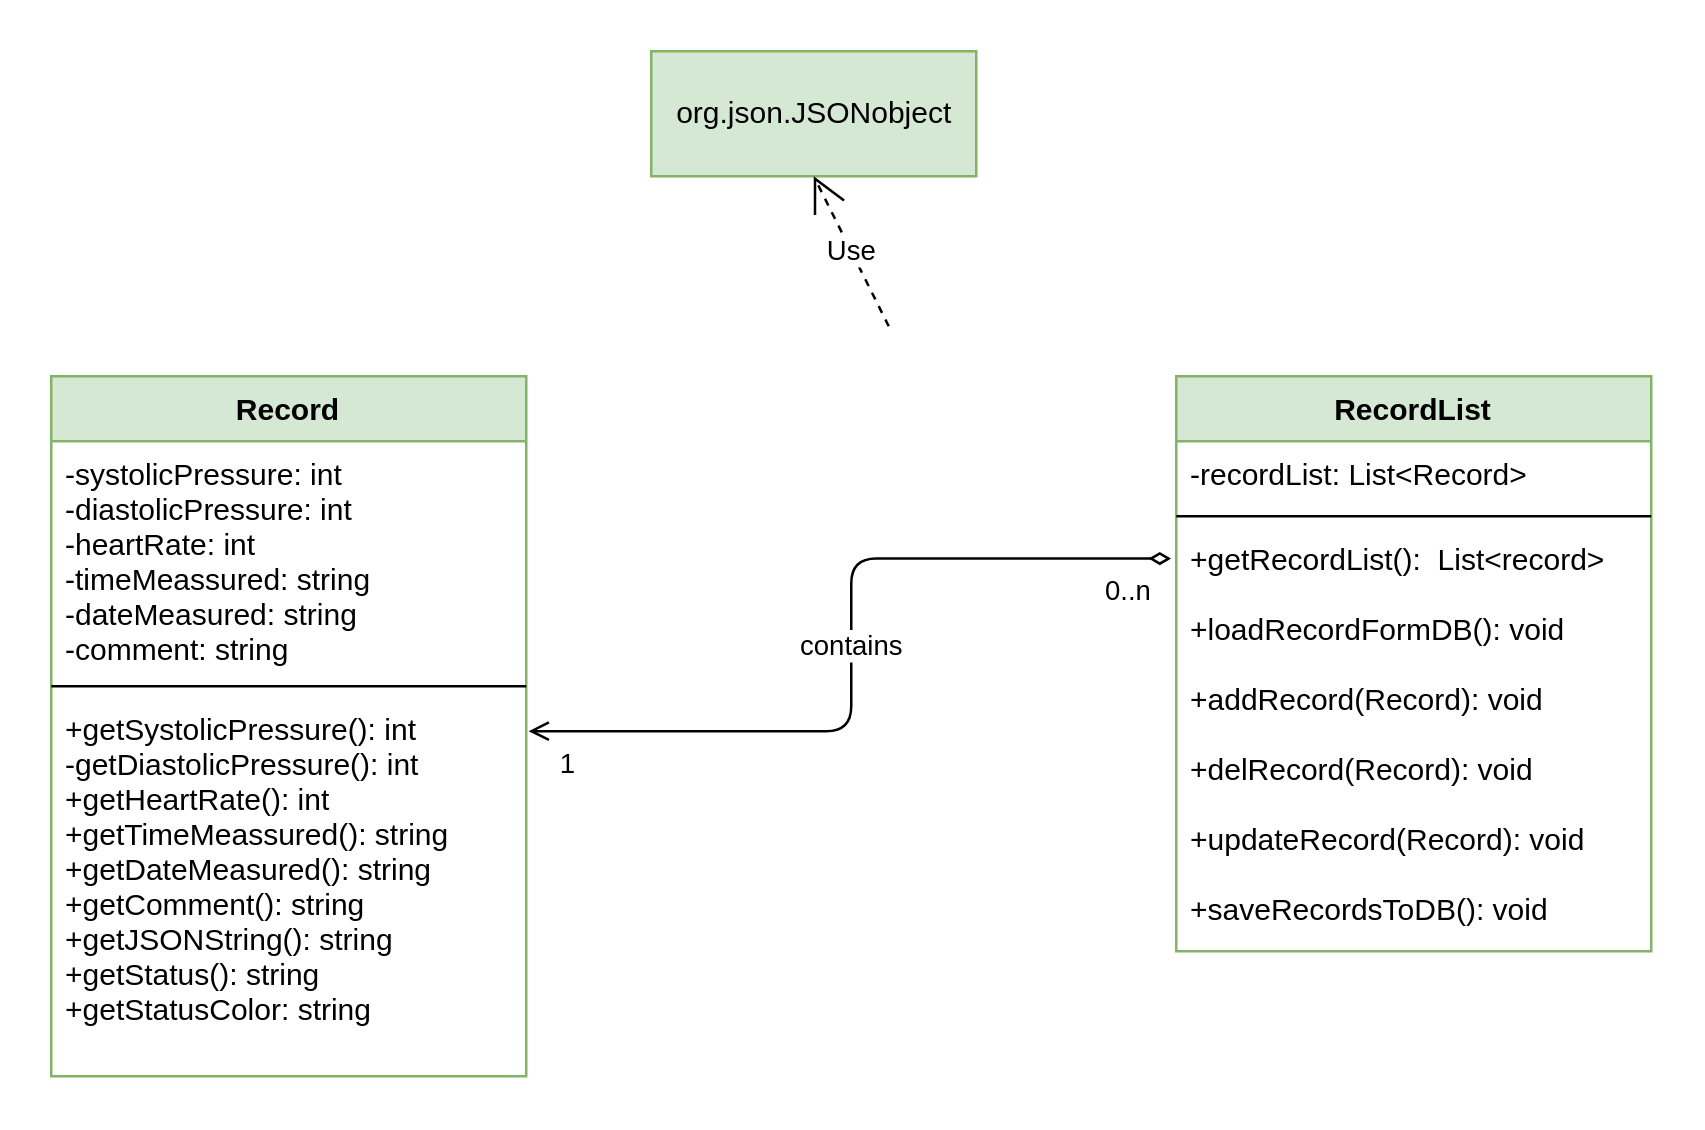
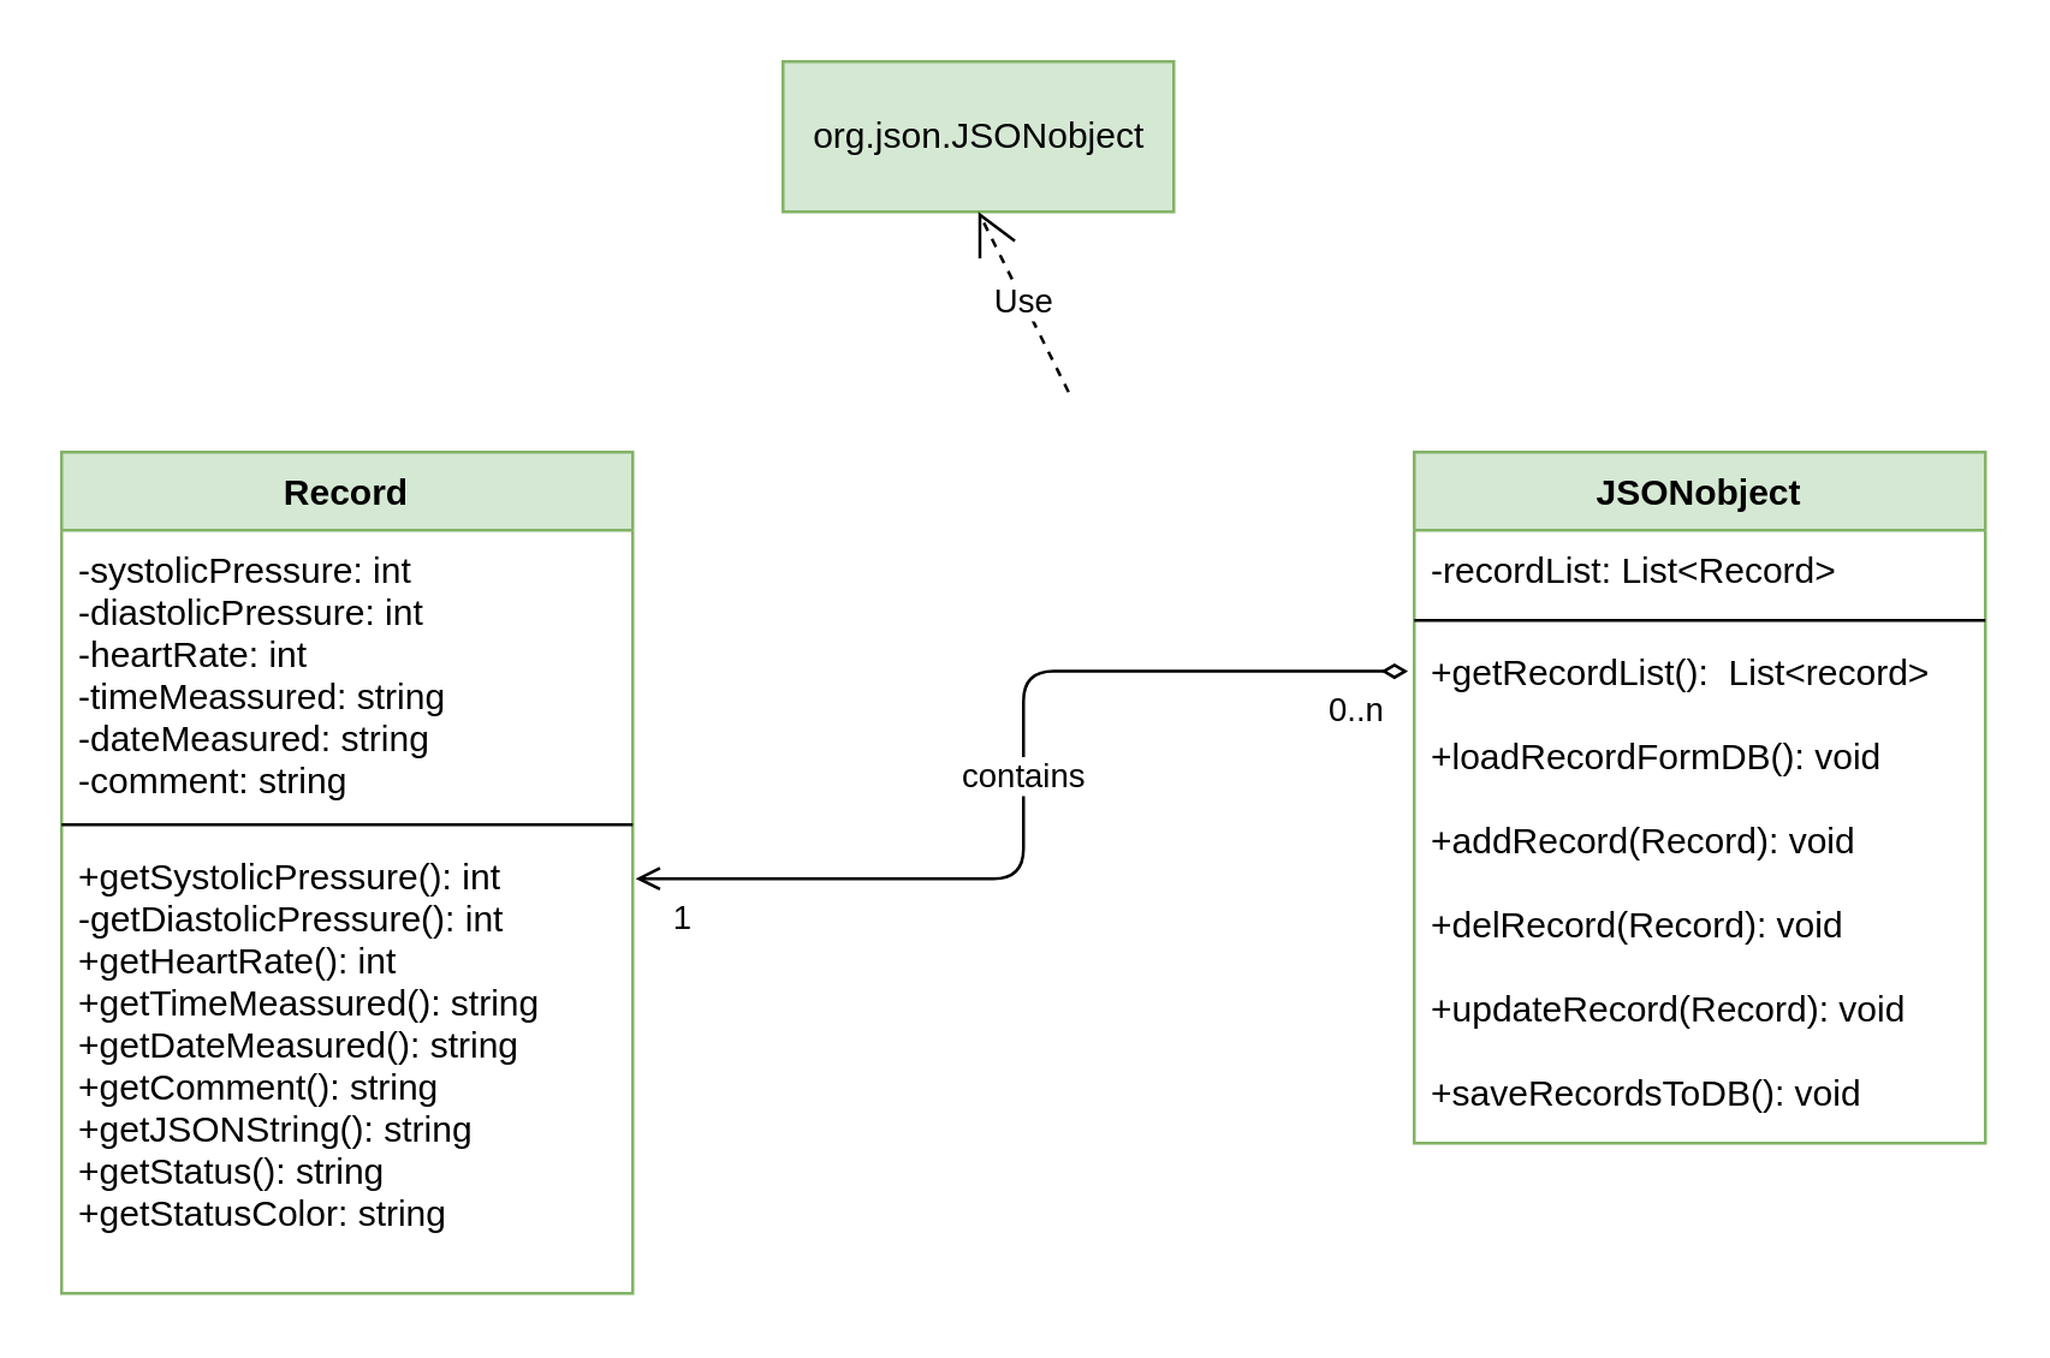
- <mxCell id="3" value="RecordList" style="swimlane;fontStyle=1;align=center;verticalAlign=top;childLayout=stackLayout;horizontal=1;startSize=26;horizontalStack=0;resizeParent=1;resizeParentMax=0;resizeLast=0;collapsible=1;marginBottom=0;rounded=0;fillColor=#d5e8d4;strokeColor=#82b366;" vertex="1" parent="1"><mxGeometry x="470" y="150" width="190" height="230" as="geometry" /></mxCell>
+ <mxCell id="3" value="JSONobject" style="swimlane;fontStyle=1;align=center;verticalAlign=top;childLayout=stackLayout;horizontal=1;startSize=26;horizontalStack=0;resizeParent=1;resizeParentMax=0;resizeLast=0;collapsible=1;marginBottom=0;rounded=0;fillColor=#d5e8d4;strokeColor=#82b366;" vertex="1" parent="1"><mxGeometry x="470" y="150" width="190" height="230" as="geometry" /></mxCell>
